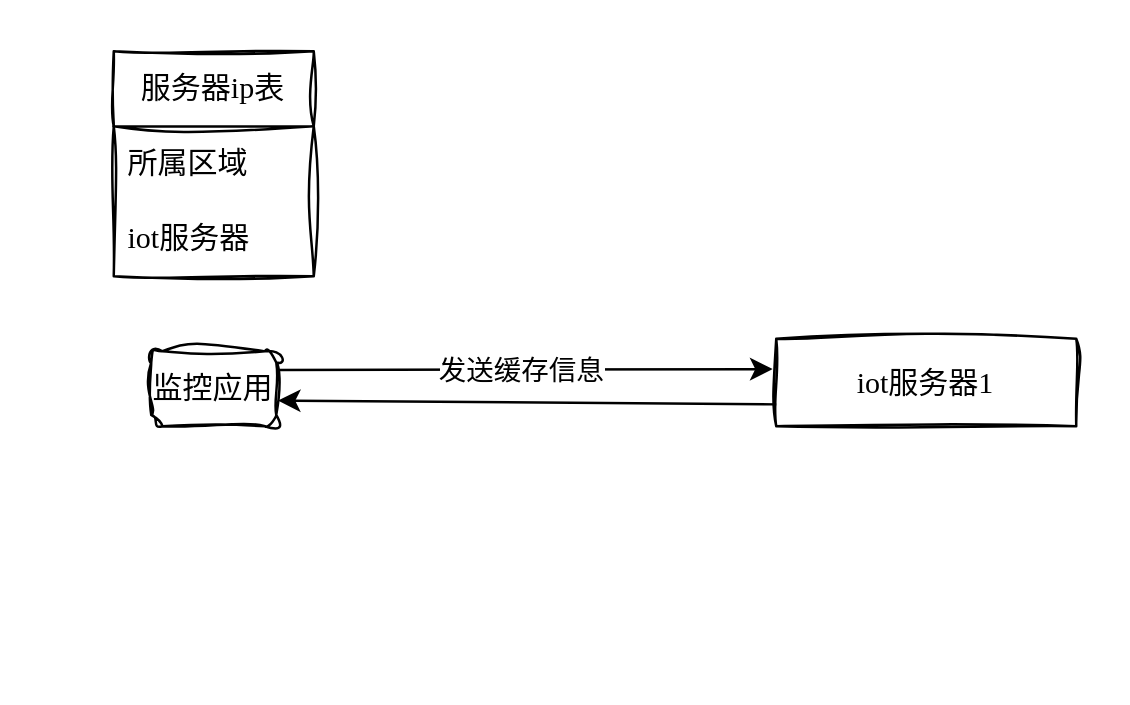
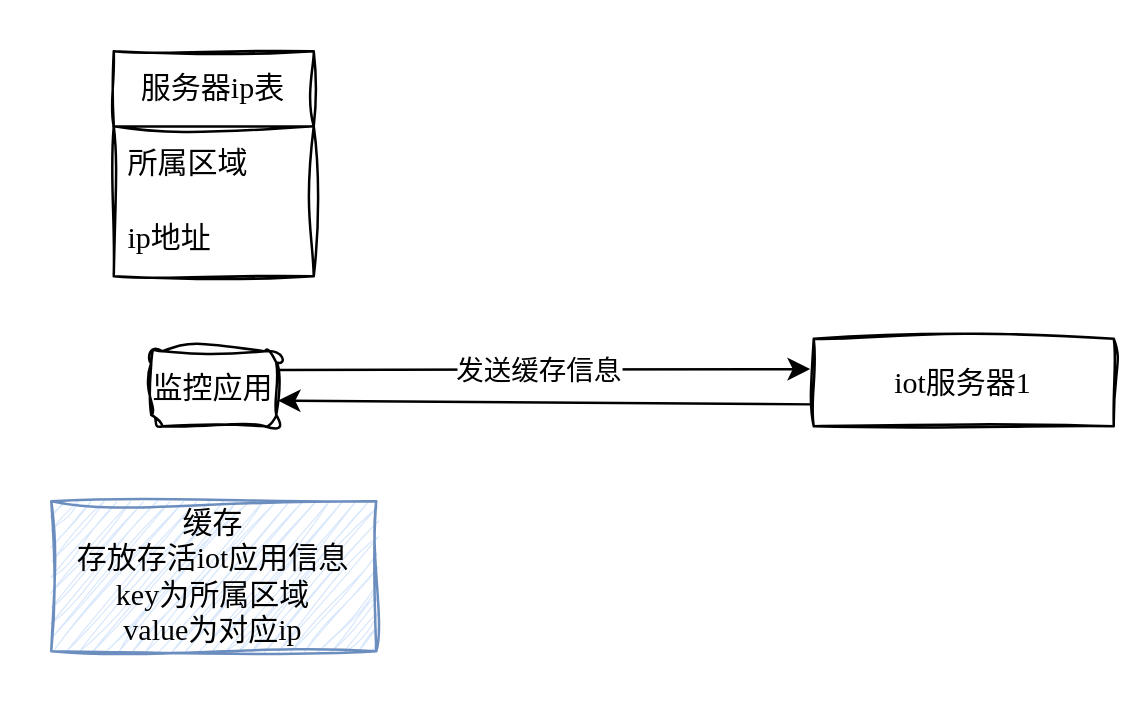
- <mxCell id="5" value="&lt;font data-font-src=&quot;https://fonts.googleapis.com/css?family=ZCOOL+KuaiLe&quot; face=&quot;ZCOOL KuaiLe&quot;&gt;iot服务器&lt;/font&gt;" style="text;strokeColor=none;fillColor=none;align=left;verticalAlign=middle;spacingLeft=4;spacingRight=4;overflow=hidden;points=[[0,0.5],[1,0.5]];portConstraint=eastwest;rotatable=0;whiteSpace=wrap;html=1;" vertex="1" parent="3"><mxGeometry y="60" width="80" height="30" as="geometry" /></mxCell>
+ <mxCell id="5" value="&lt;font data-font-src=&quot;https://fonts.googleapis.com/css?family=ZCOOL+KuaiLe&quot; face=&quot;ZCOOL KuaiLe&quot;&gt;ip地址&lt;/font&gt;" style="text;strokeColor=none;fillColor=none;align=left;verticalAlign=middle;spacingLeft=4;spacingRight=4;overflow=hidden;points=[[0,0.5],[1,0.5]];portConstraint=eastwest;rotatable=0;whiteSpace=wrap;html=1;" vertex="1" parent="3"><mxGeometry y="60" width="80" height="30" as="geometry" /></mxCell>
- <mxCell id="7" value="&lt;font data-font-src=&quot;https://fonts.googleapis.com/css?family=+ZCOOL+KuaiLe&quot; face=&quot;ZCOOL KuaiLe&quot;&gt;iot服务器1&lt;/font&gt;" style="rounded=0;whiteSpace=wrap;html=1;sketch=1;curveFitting=1;jiggle=2;" vertex="1" parent="1"><mxGeometry x="310" y="135" width="120" height="35" as="geometry" /></mxCell>
+ <mxCell id="7" value="&lt;font data-font-src=&quot;https://fonts.googleapis.com/css?family=+ZCOOL+KuaiLe&quot; face=&quot;ZCOOL KuaiLe&quot;&gt;iot服务器1&lt;/font&gt;" style="rounded=0;whiteSpace=wrap;html=1;sketch=1;curveFitting=1;jiggle=2;" vertex="1" parent="1"><mxGeometry x="325" y="135" width="120" height="35" as="geometry" /></mxCell>
+ <mxCell id="6" value="&lt;font face=&quot;ZCOOL KuaiLe&quot;&gt;缓存&lt;br&gt;存放存活iot应用信息&lt;br&gt;key为所属区域&lt;br&gt;value为对应ip&lt;br&gt;&lt;/font&gt;" style="rounded=0;whiteSpace=wrap;html=1;sketch=1;curveFitting=1;jiggle=2;fillColor=#dae8fc;strokeColor=#6c8ebf;" vertex="1" parent="1"><mxGeometry y="200" width="130" height="60" as="geometry" x="20" /></mxCell>
